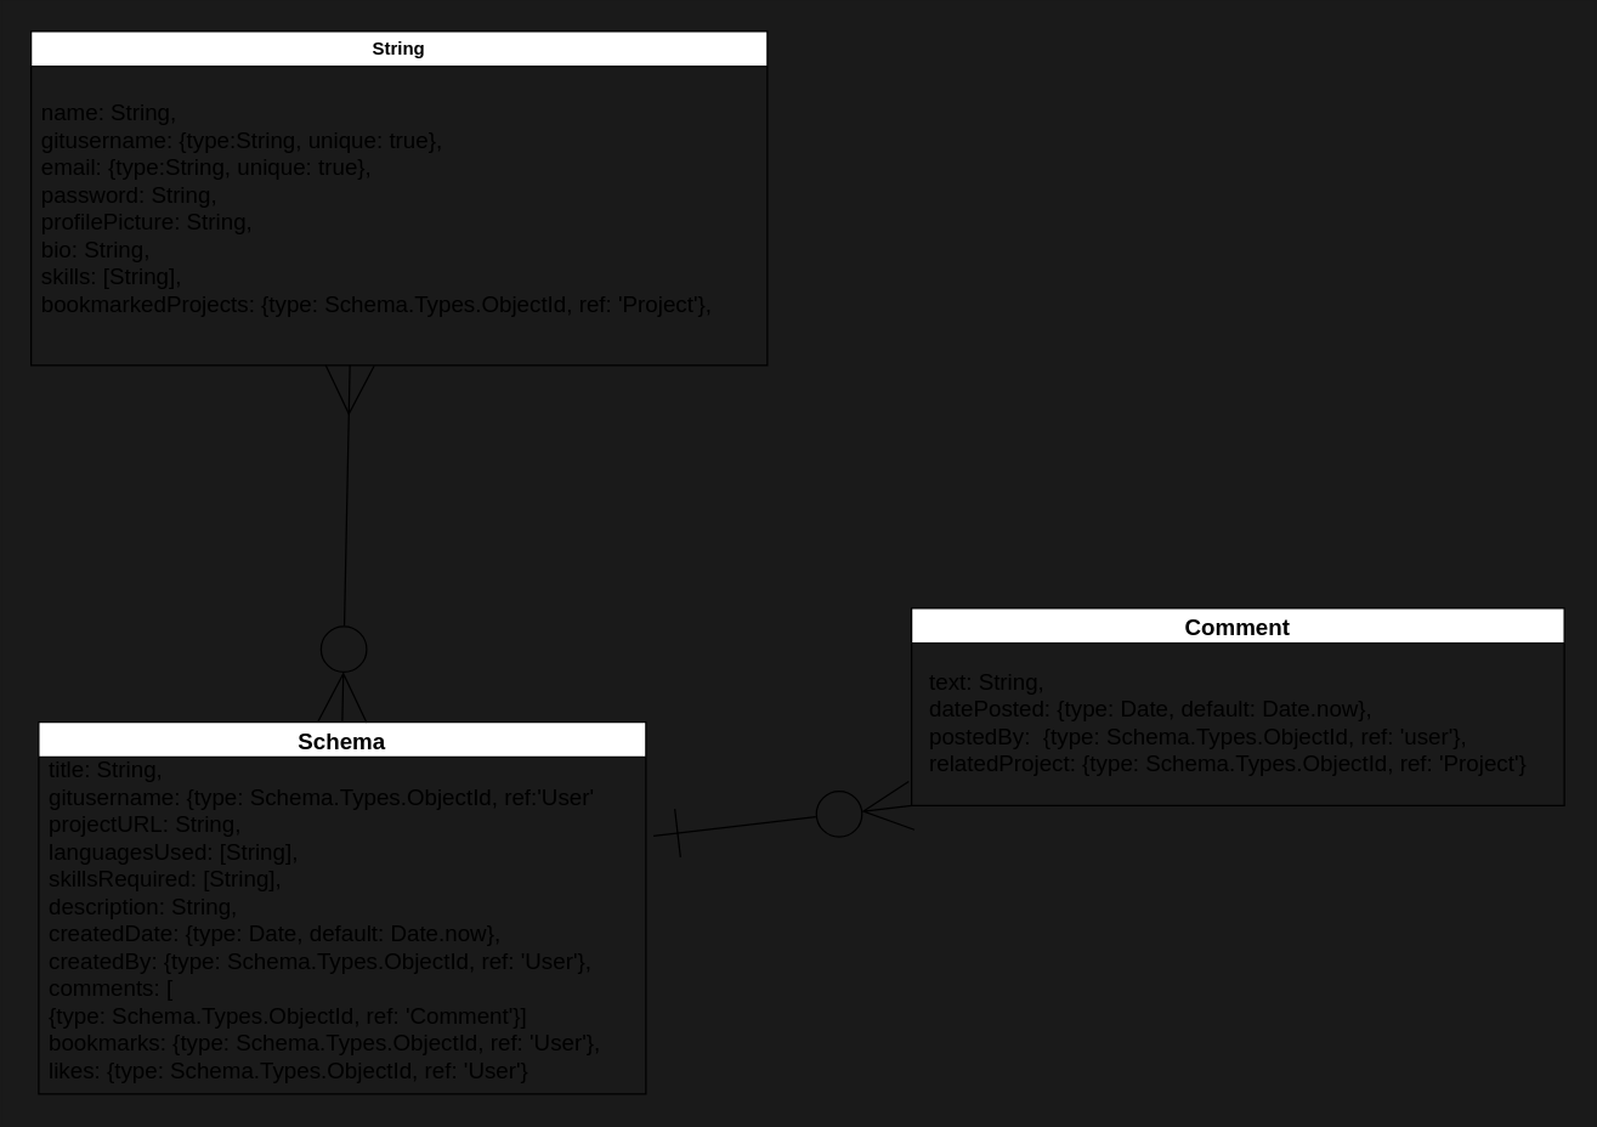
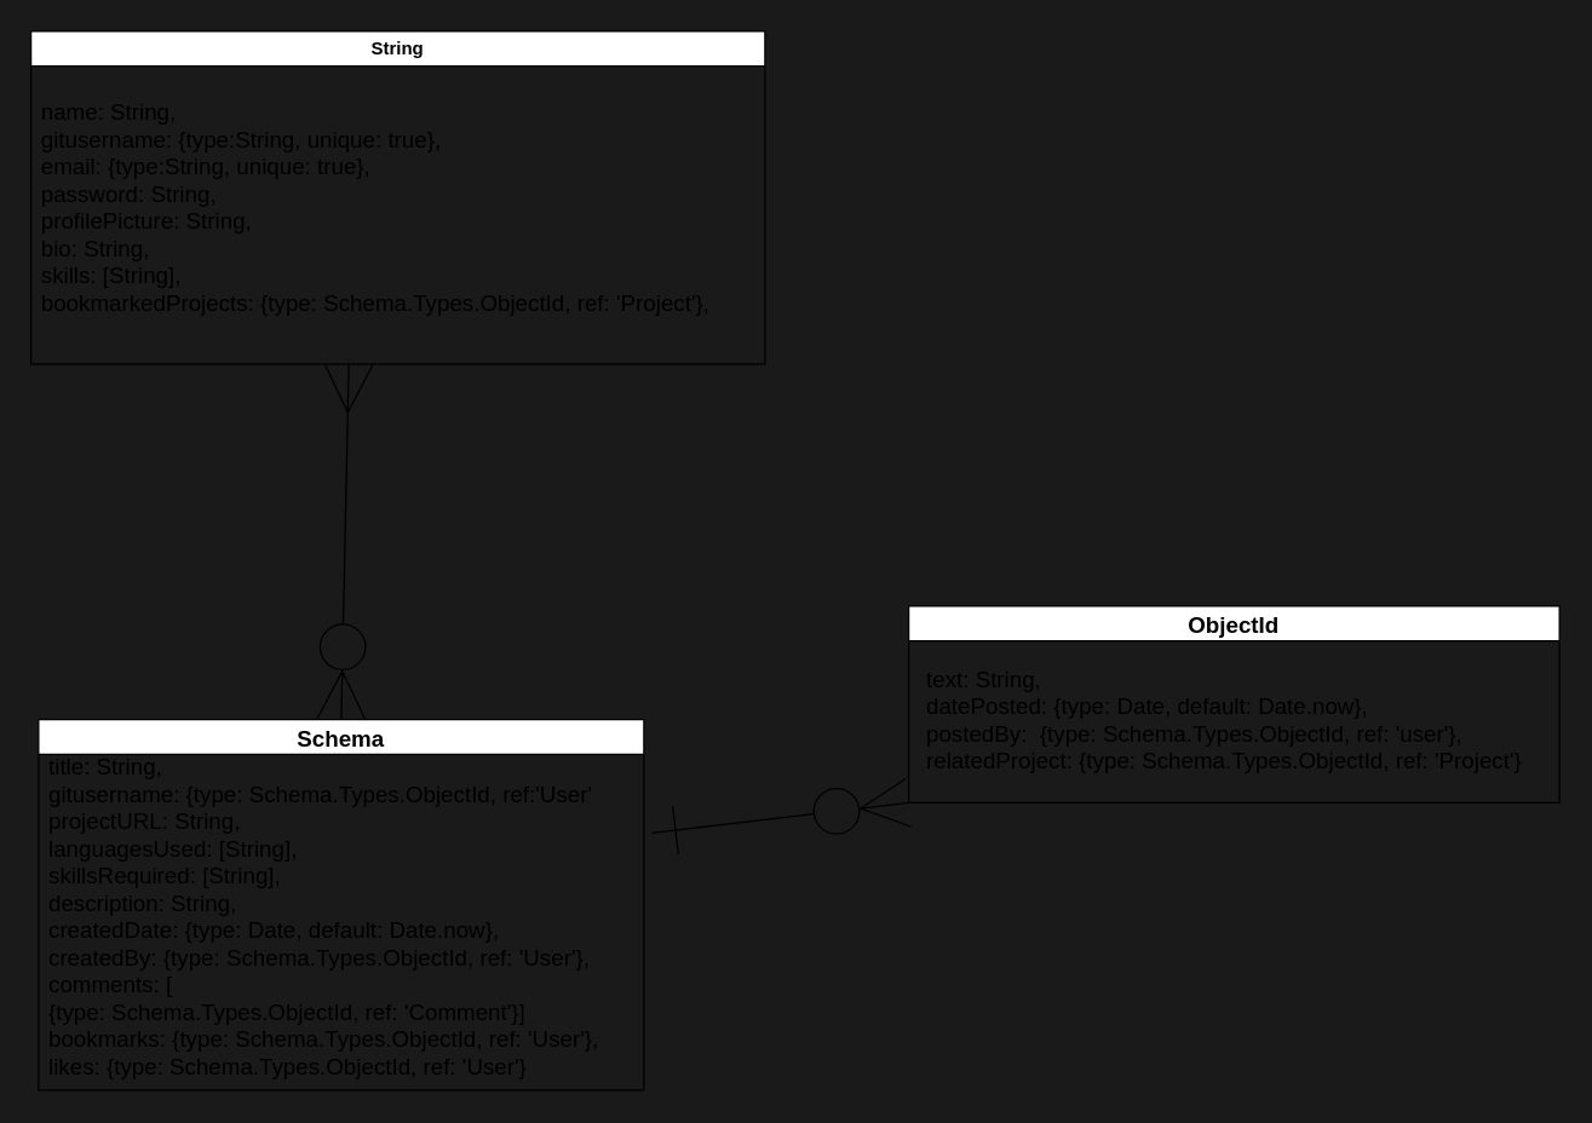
- <mxCell id="6" value="Comment" style="swimlane;whiteSpace=wrap;html=1;fontSize=15;" parent="1" vertex="1"><mxGeometry x="600" y="400" width="430" height="130" as="geometry" /></mxCell>
+ <mxCell id="6" value="ObjectId" style="swimlane;whiteSpace=wrap;html=1;fontSize=15;" parent="1" vertex="1"><mxGeometry x="600" y="400" width="430" height="130" as="geometry" /></mxCell>
